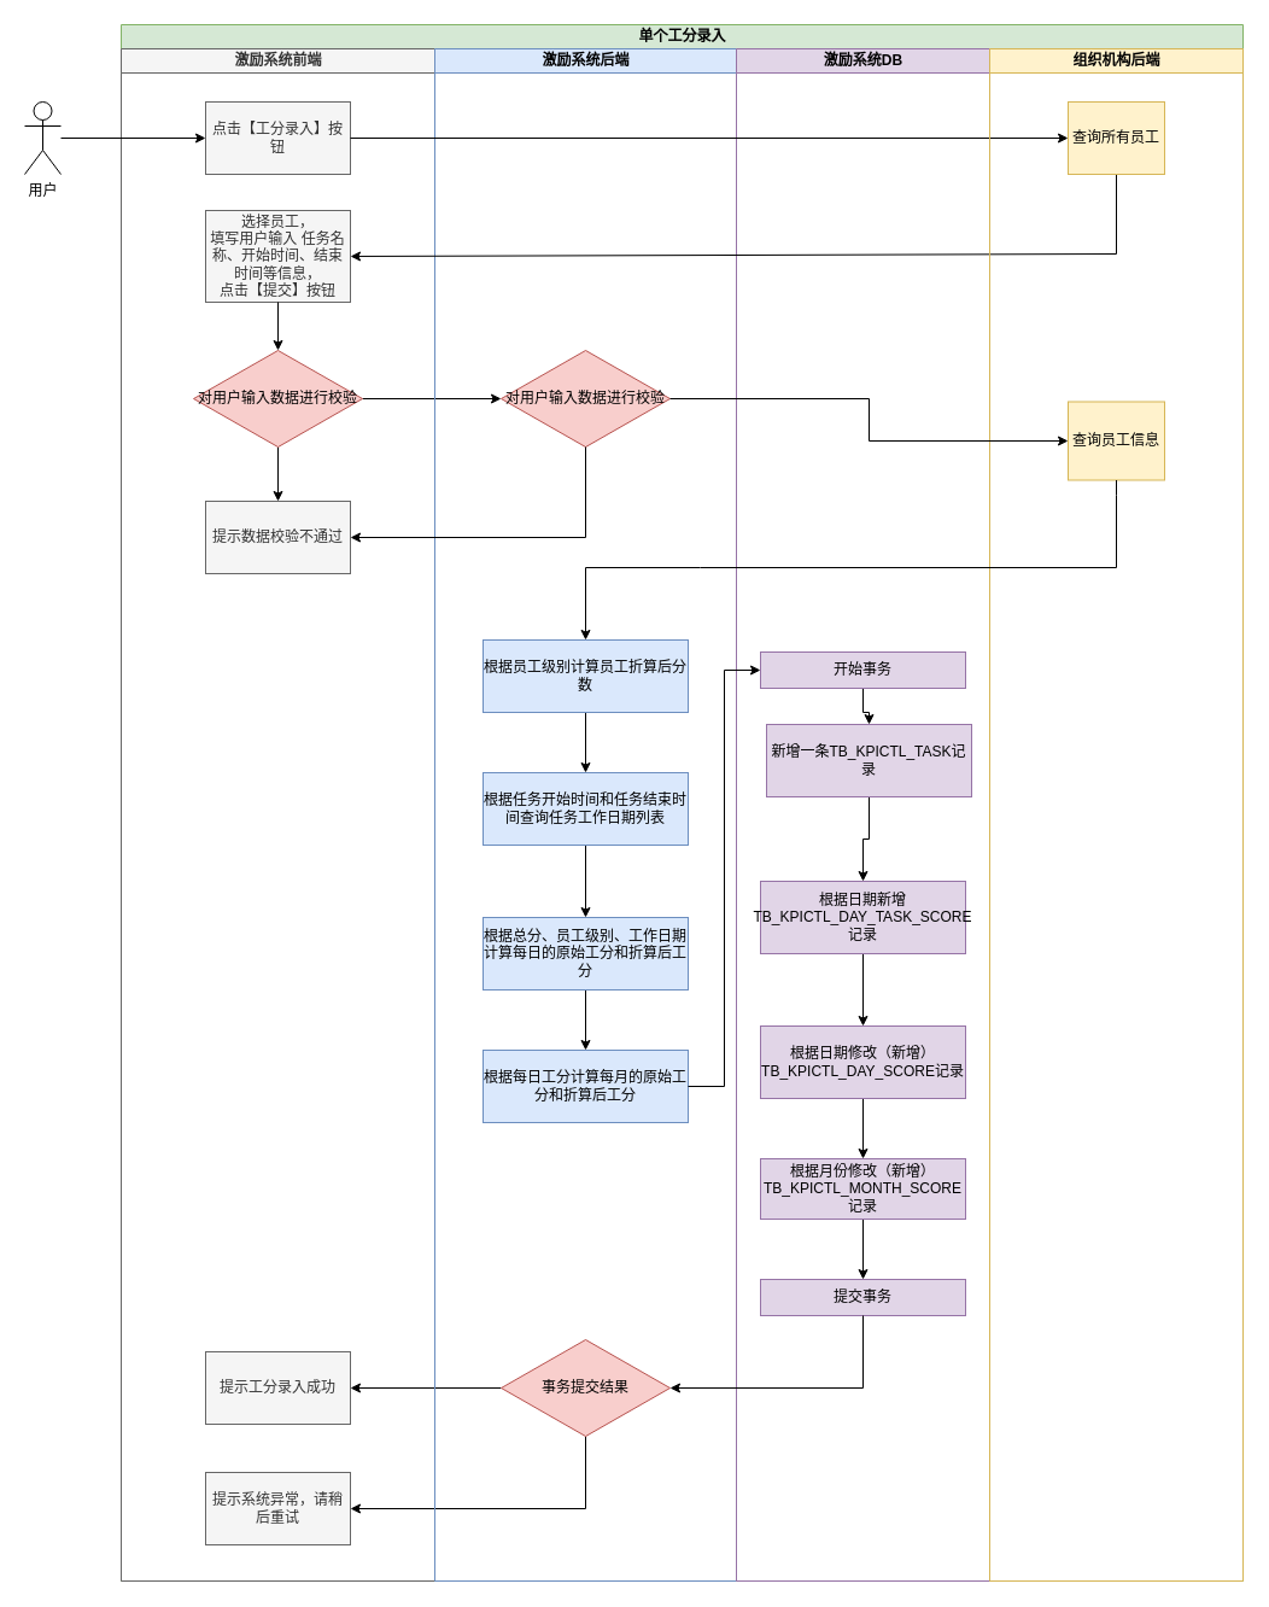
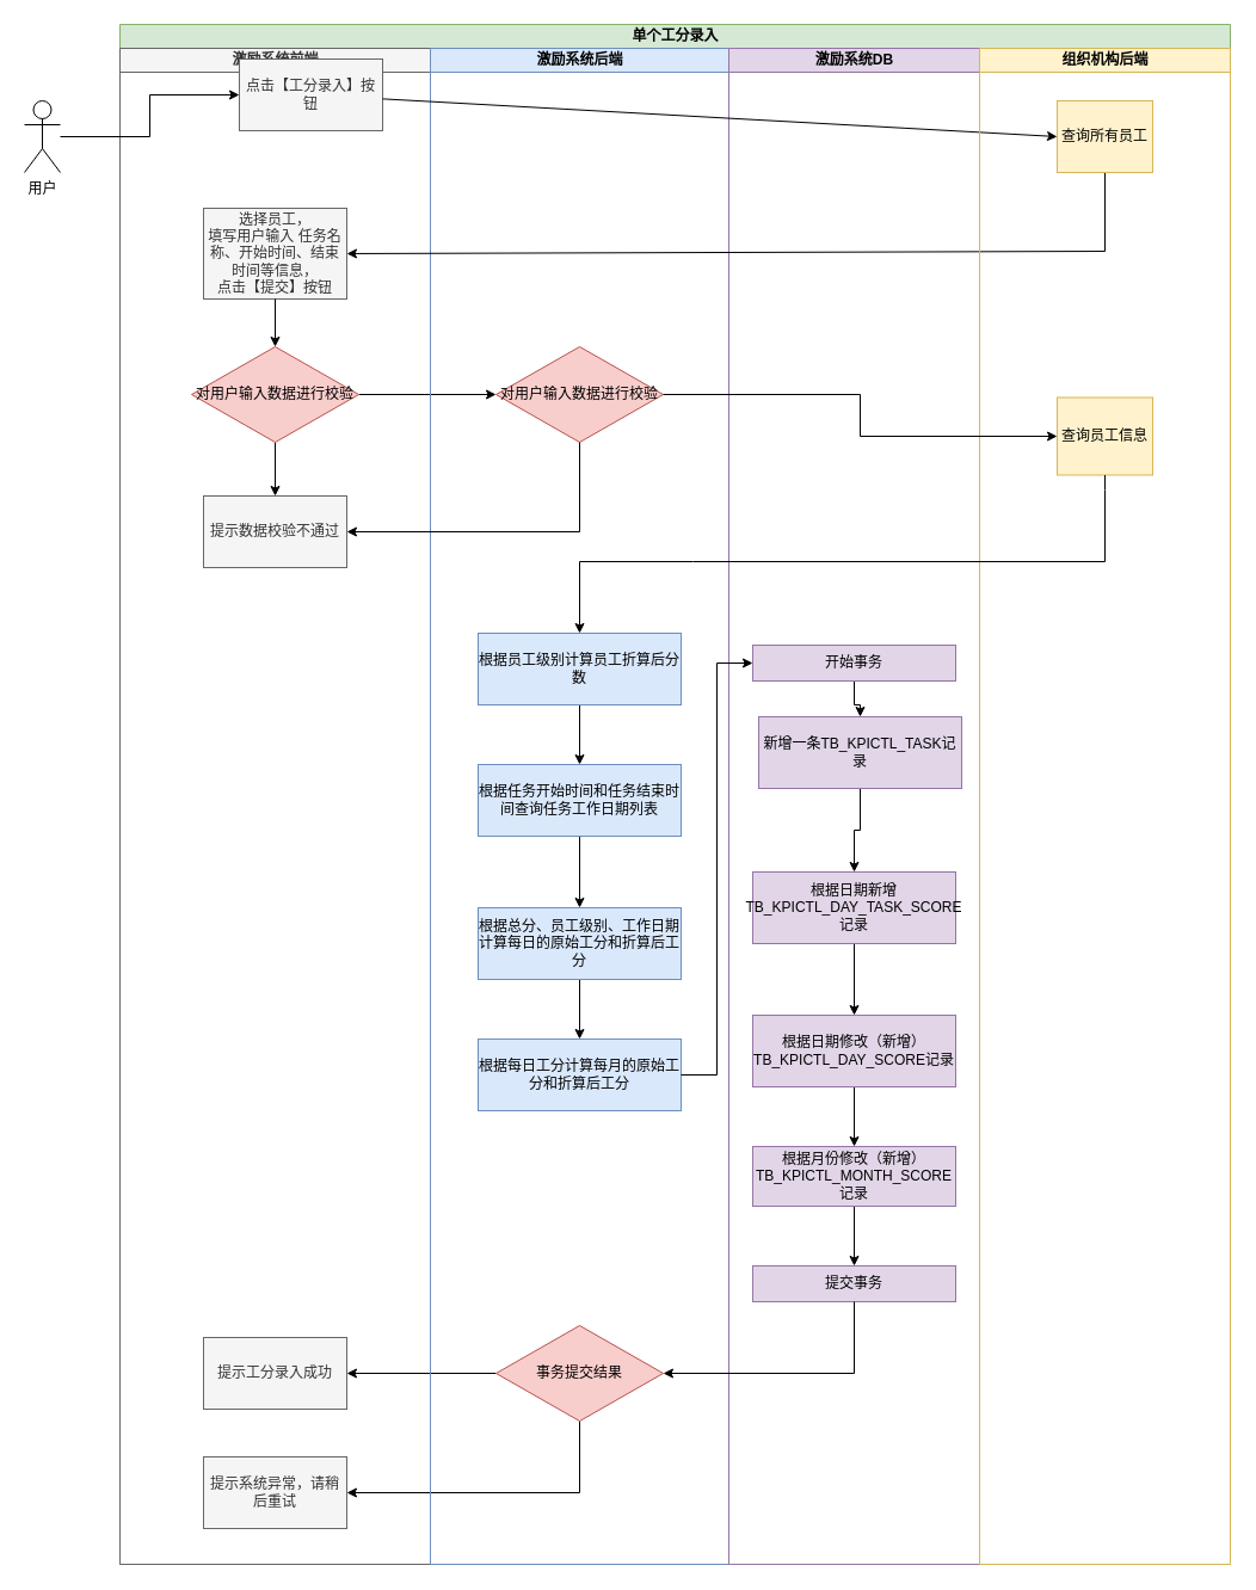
- <mxCell id="7" value="点击【工分录入】按钮" style="rounded=0;whiteSpace=wrap;html=1;fontFamily=Helvetica;fontSize=12;fontColor=#333333;align=center;fillColor=#f5f5f5;strokeColor=#666666;" vertex="1" parent="6"><mxGeometry x="70" y="44" width="120" height="60" as="geometry" /></mxCell>
+ <mxCell id="7" value="点击【工分录入】按钮" style="rounded=0;whiteSpace=wrap;html=1;fontFamily=Helvetica;fontSize=12;fontColor=#333333;align=center;fillColor=#f5f5f5;strokeColor=#666666;" vertex="1" parent="6"><mxGeometry x="100" y="9" width="120" height="60" as="geometry" /></mxCell>
